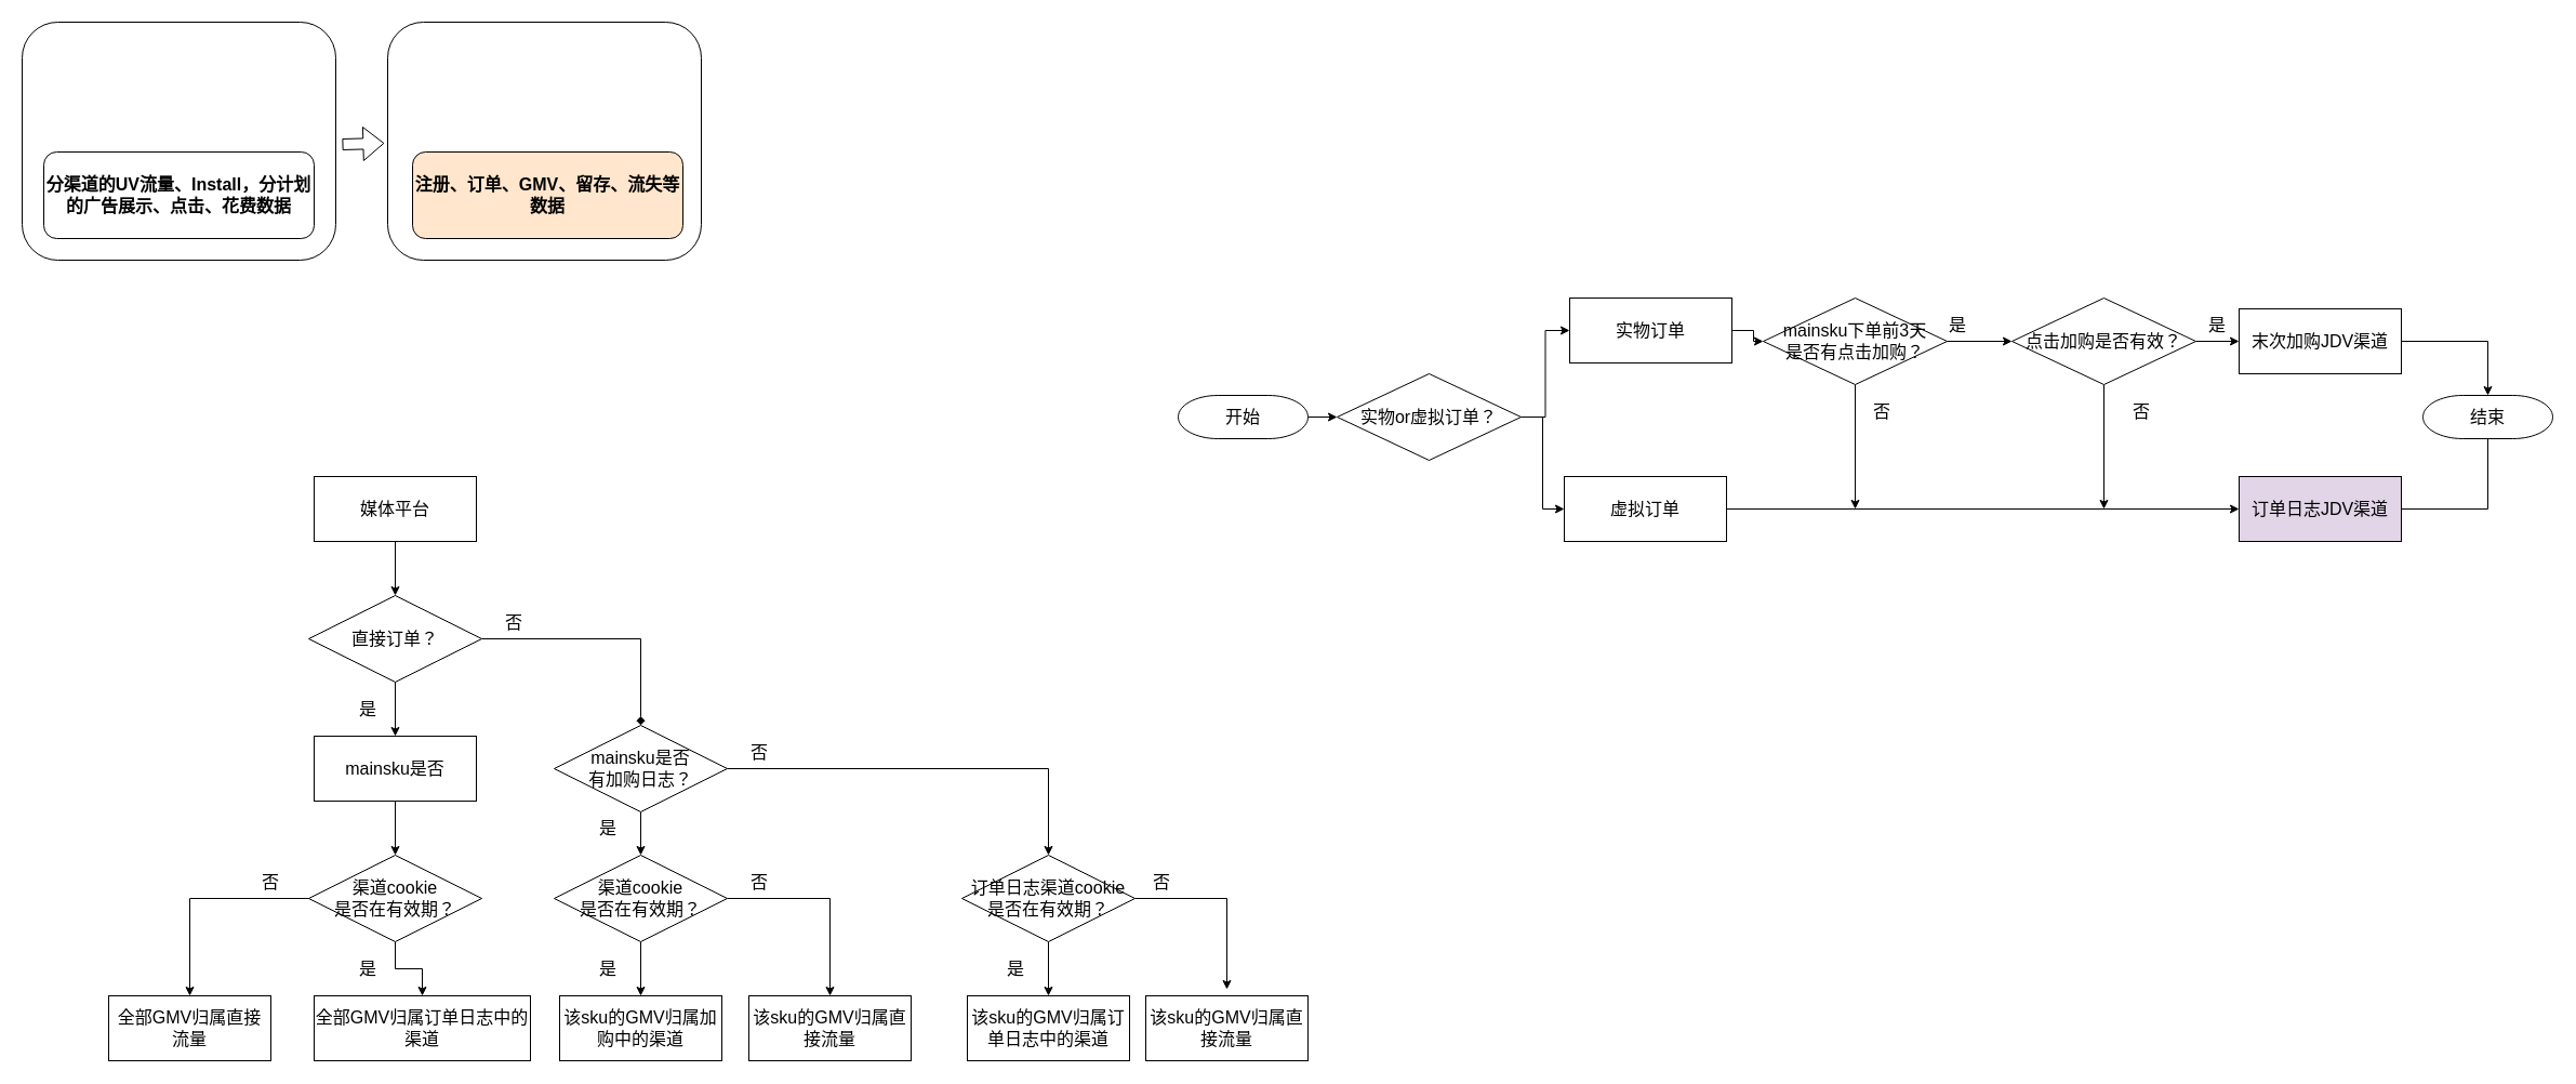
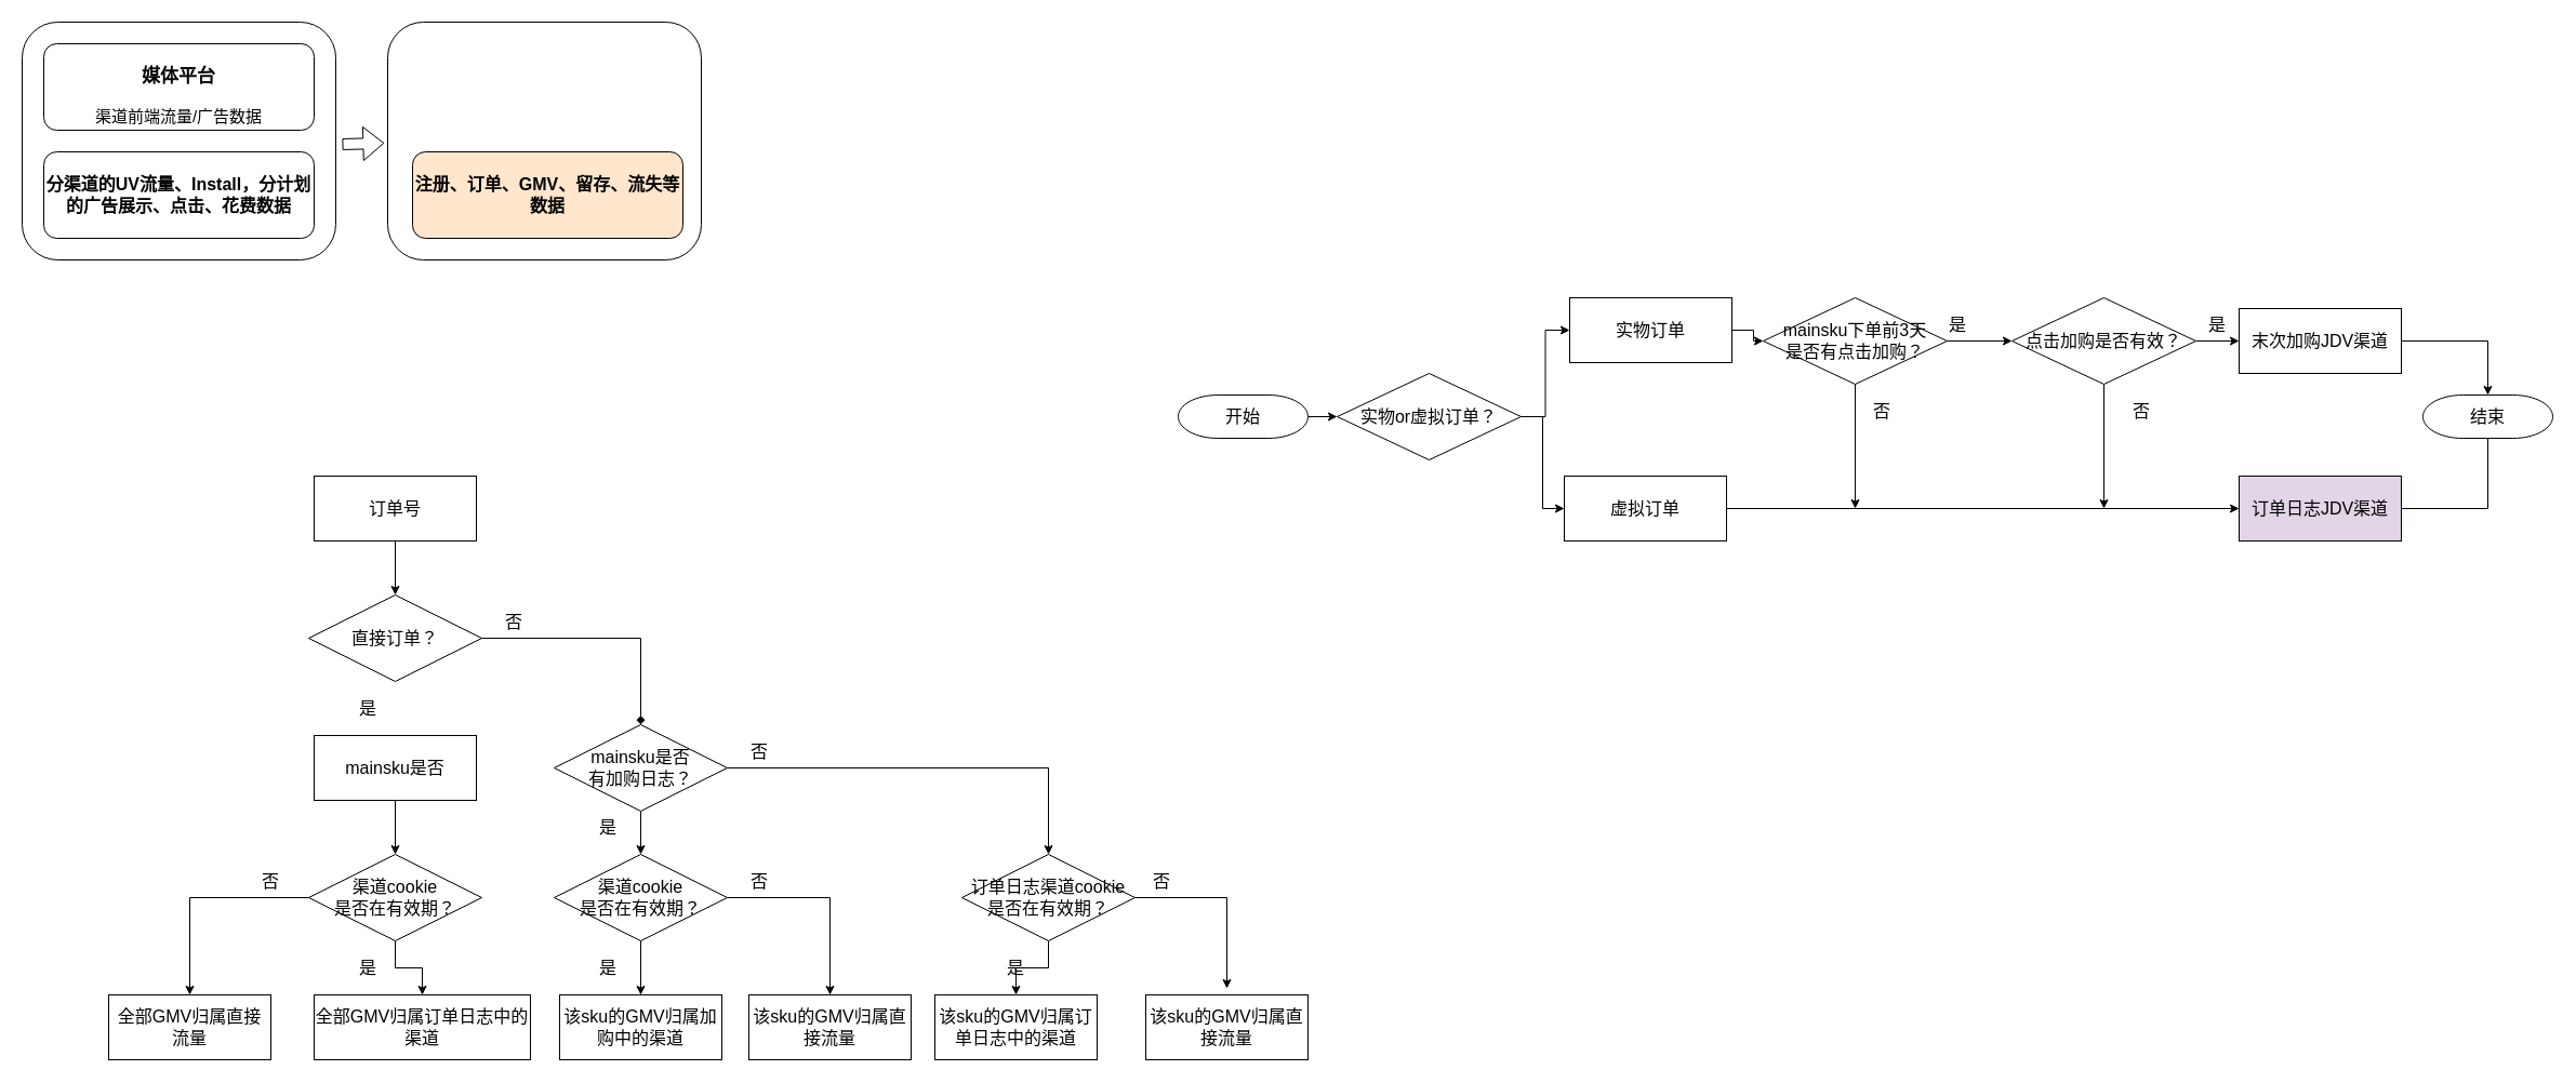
+ <mxCell id="4" value="&lt;h3 style=&quot;font-size: 17px;&quot;&gt;&lt;font style=&quot;font-size: 17px;&quot;&gt;媒体平台&lt;/font&gt;&lt;/h3&gt;&lt;div style=&quot;&quot;&gt;&lt;font style=&quot;font-size: 15px;&quot;&gt;渠道前端流量/广告数据&lt;/font&gt;&lt;/div&gt;" style="rounded=1;whiteSpace=wrap;html=1;" vertex="1" parent="1"><mxGeometry x="40" y="40" width="250" height="80" as="geometry" /></mxCell>
- <mxCell id="9" value="媒体平台" style="rounded=0;whiteSpace=wrap;html=1;fontSize=16;" vertex="1" parent="1"><mxGeometry x="290" y="440" width="150" height="60" as="geometry" /></mxCell>
+ <mxCell id="9" value="订单号" style="rounded=0;whiteSpace=wrap;html=1;fontSize=16;" vertex="1" parent="1"><mxGeometry x="290" y="440" width="150" height="60" as="geometry" /></mxCell>
- <mxCell id="10" value="" style="edgeStyle=orthogonalEdgeStyle;rounded=0;orthogonalLoop=1;jettySize=auto;html=1;" edge="1" parent="1" source="12" target="14"><mxGeometry relative="1" as="geometry" /></mxCell>
- <mxCell id="38" value="该sku的GMV归属订单日志中的渠道" style="rounded=0;whiteSpace=wrap;html=1;fontSize=16;" vertex="1" parent="1"><mxGeometry x="894" y="920" width="150" height="60" as="geometry" /></mxCell>
+ <mxCell id="38" value="该sku的GMV归属订单日志中的渠道" style="rounded=0;whiteSpace=wrap;html=1;fontSize=16;" vertex="1" parent="1"><mxGeometry x="864" y="920" width="150" height="60" as="geometry" /></mxCell>
